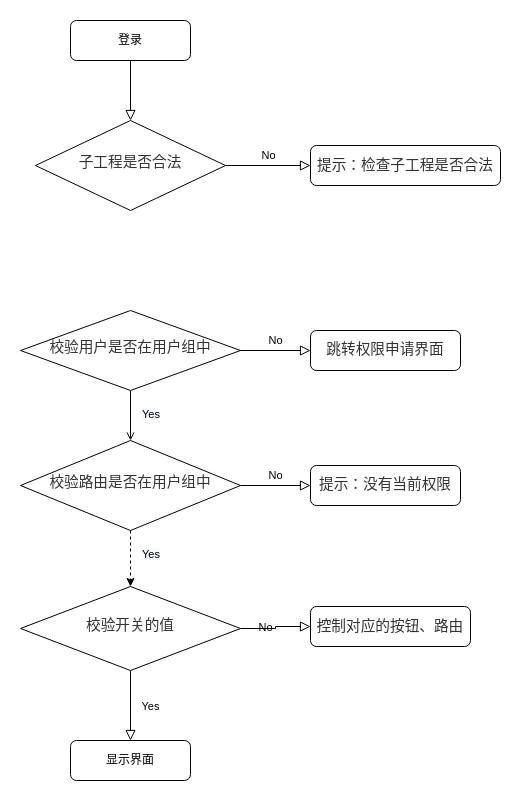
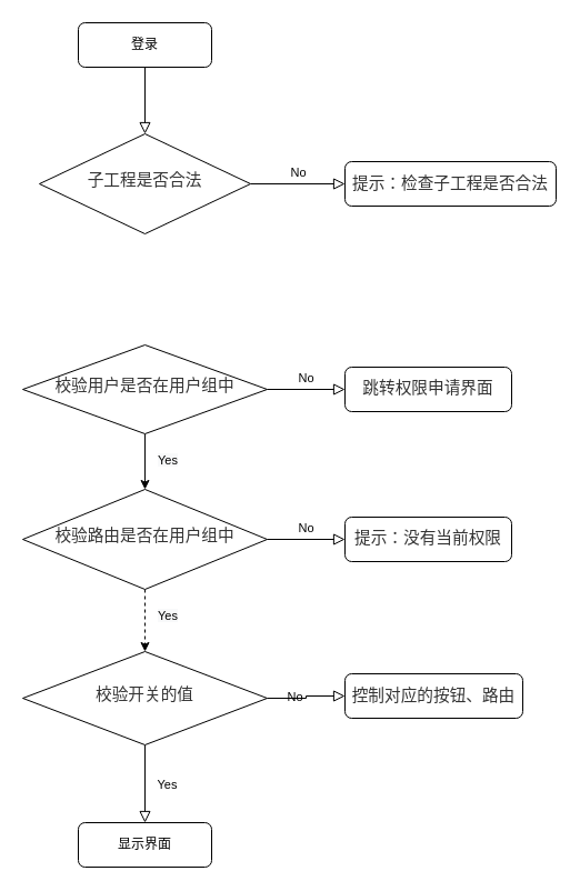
- <mxCell id="9" style="edgeStyle=orthogonalEdgeStyle;rounded=0;orthogonalLoop=1;jettySize=auto;html=1;exitX=0.5;exitY=1;exitDx=0;exitDy=0;entryX=0.5;entryY=0;entryDx=0;entryDy=0;endArrow=open;" parent="1" source="10" target="15" edge="1"><mxGeometry relative="1" as="geometry" /></mxCell>
+ <mxCell id="9" style="edgeStyle=orthogonalEdgeStyle;rounded=0;orthogonalLoop=1;jettySize=auto;html=1;exitX=0.5;exitY=1;exitDx=0;exitDy=0;entryX=0.5;entryY=0;entryDx=0;entryDy=0;" parent="1" source="10" target="15" edge="1"><mxGeometry relative="1" as="geometry" /></mxCell>
